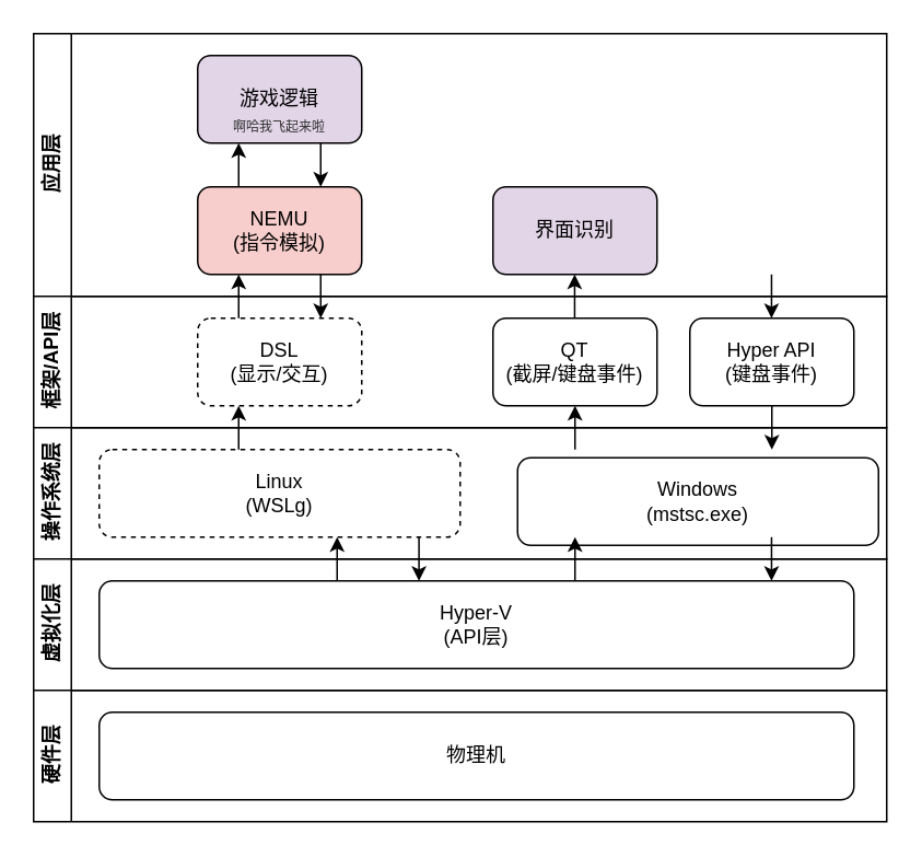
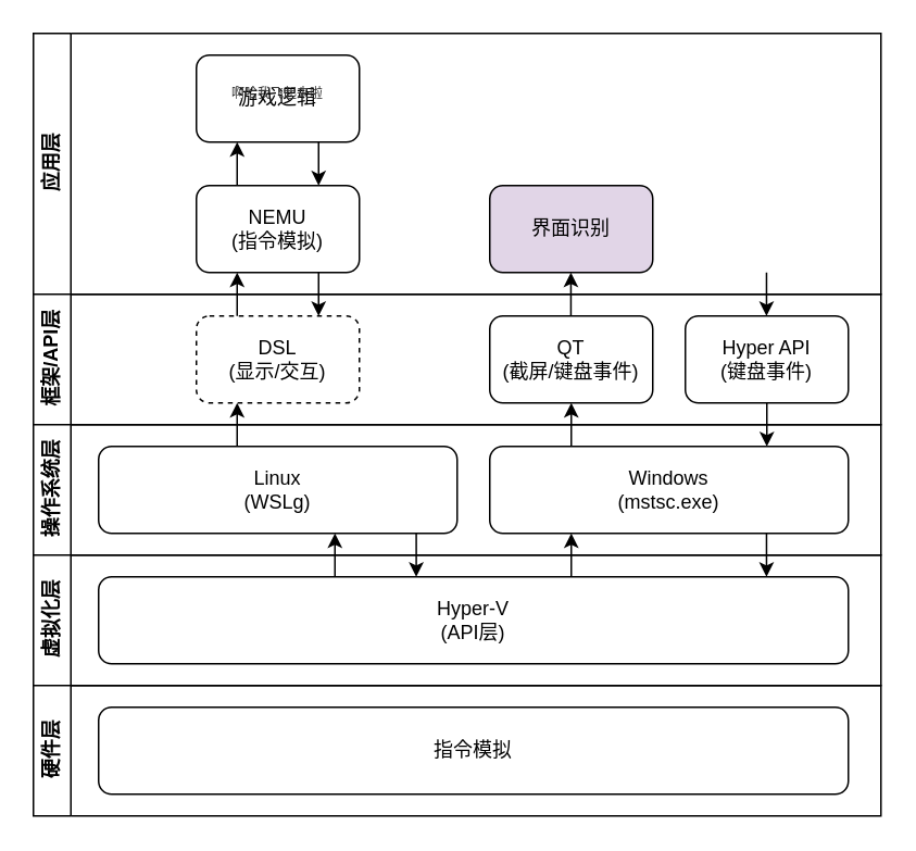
- <mxCell id="17" value="游戏逻辑" style="rounded=1;whiteSpace=wrap;html=1;fillColor=#e1d5e7;" vertex="1" parent="8"><mxGeometry x="100" y="13.333" width="100" height="53.333" as="geometry" /></mxCell>
+ <mxCell id="17" value="游戏逻辑" style="rounded=1;whiteSpace=wrap;html=1;" vertex="1" parent="8"><mxGeometry x="100" y="13.333" width="100" height="53.333" as="geometry" /></mxCell>
- <mxCell id="18" value="啊哈我飞起来啦" style="text;html=1;align=center;verticalAlign=middle;whiteSpace=wrap;rounded=0;fontSize=8;fontColor=#303030;" vertex="1" parent="8"><mxGeometry x="105" y="47.34" width="90" height="19.33" as="geometry" /></mxCell>
+ <mxCell id="18" value="啊哈我飞起来啦" style="text;html=1;align=center;verticalAlign=middle;whiteSpace=wrap;rounded=0;fontSize=8;fontColor=#303030;" vertex="1" parent="8"><mxGeometry x="105" y="27.34" width="90" height="19.33" as="geometry" /></mxCell>
- <mxCell id="15" value="NEMU&lt;div&gt;(指令&lt;span style=&quot;background-color: initial;&quot;&gt;模拟)&lt;/span&gt;&lt;/div&gt;" style="rounded=1;whiteSpace=wrap;html=1;fillColor=#f8cecc;" vertex="1" parent="8"><mxGeometry x="100" y="93.323" width="100" height="53.333" as="geometry" /></mxCell>
+ <mxCell id="15" value="NEMU&lt;div&gt;(指令&lt;span style=&quot;background-color: initial;&quot;&gt;模拟)&lt;/span&gt;&lt;/div&gt;" style="rounded=1;whiteSpace=wrap;html=1;" vertex="1" parent="8"><mxGeometry x="100" y="93.323" width="100" height="53.333" as="geometry" /></mxCell>
- <mxCell id="5" value="Linux&lt;div&gt;(WSLg)&lt;/div&gt;" style="rounded=1;whiteSpace=wrap;html=1;dashed=1;" vertex="1" parent="2"><mxGeometry x="40" y="253.333" width="220" height="53.333" as="geometry" /></mxCell>
+ <mxCell id="5" value="Linux&lt;div&gt;(WSLg)&lt;/div&gt;" style="rounded=1;whiteSpace=wrap;html=1;" vertex="1" parent="2"><mxGeometry x="40" y="253.333" width="220" height="53.333" as="geometry" /></mxCell>
- <mxCell id="6" value="Windows&lt;div&gt;(mstsc.exe)&lt;/div&gt;" style="rounded=1;whiteSpace=wrap;html=1;" vertex="1" parent="2"><mxGeometry x="295" y="258.333" width="220" height="53.333" as="geometry" /></mxCell>
+ <mxCell id="6" value="Windows&lt;div&gt;(mstsc.exe)&lt;/div&gt;" style="rounded=1;whiteSpace=wrap;html=1;" vertex="1" parent="2"><mxGeometry x="280" y="253.333" width="220" height="53.333" as="geometry" /></mxCell>
- <mxCell id="3" value="物理机" style="rounded=1;whiteSpace=wrap;html=1;" vertex="1" parent="2"><mxGeometry x="40" y="413.333" width="460" height="53.333" as="geometry" /></mxCell>
+ <mxCell id="3" value="指令模拟" style="rounded=1;whiteSpace=wrap;html=1;" vertex="1" parent="2"><mxGeometry x="40" y="413.333" width="460" height="53.333" as="geometry" /></mxCell>
